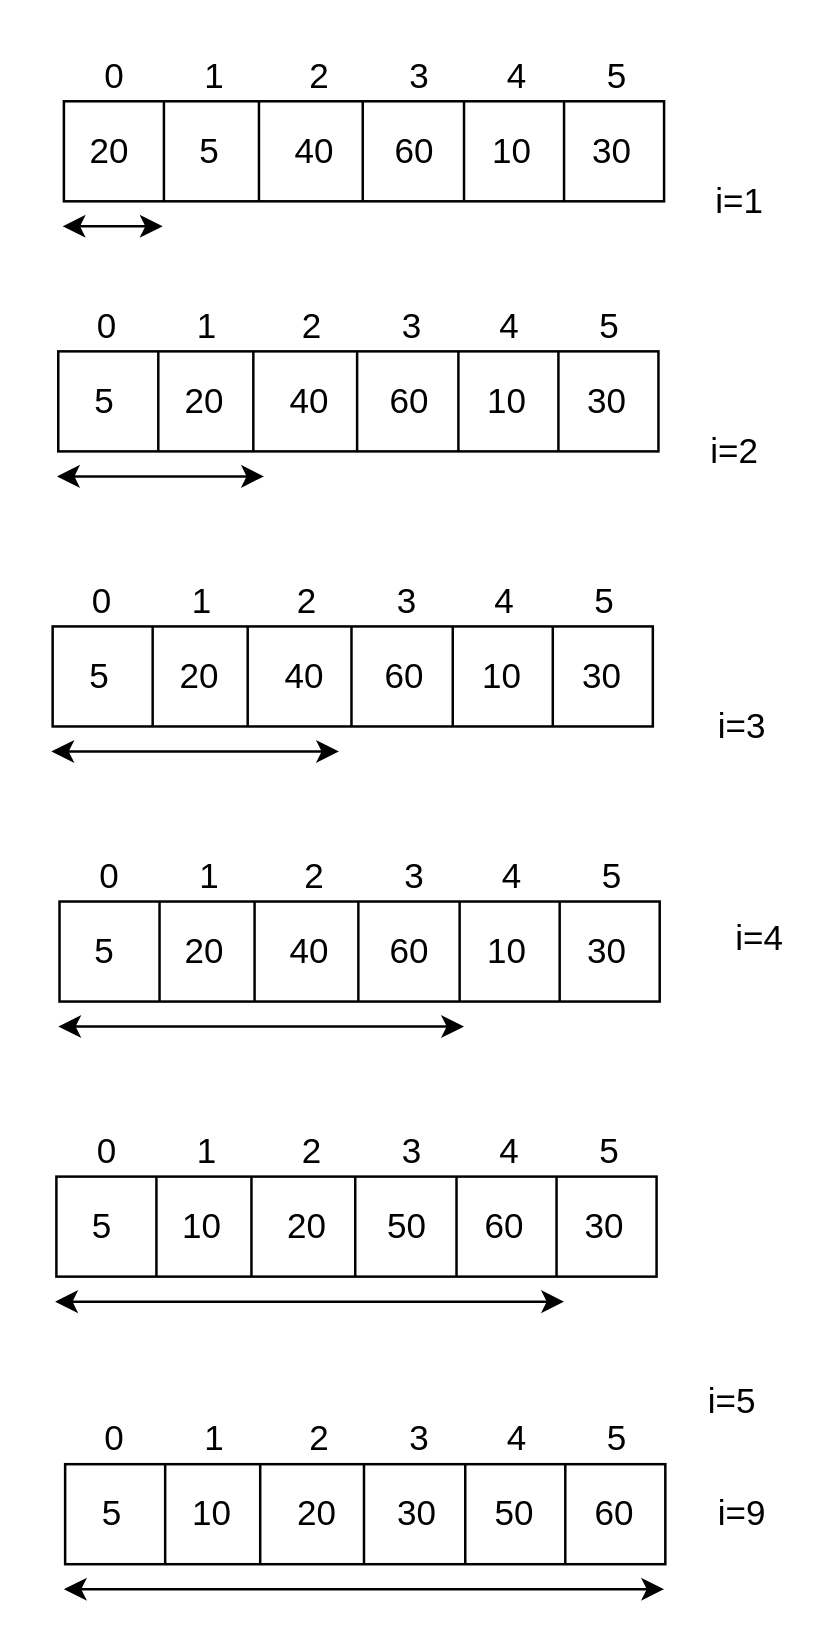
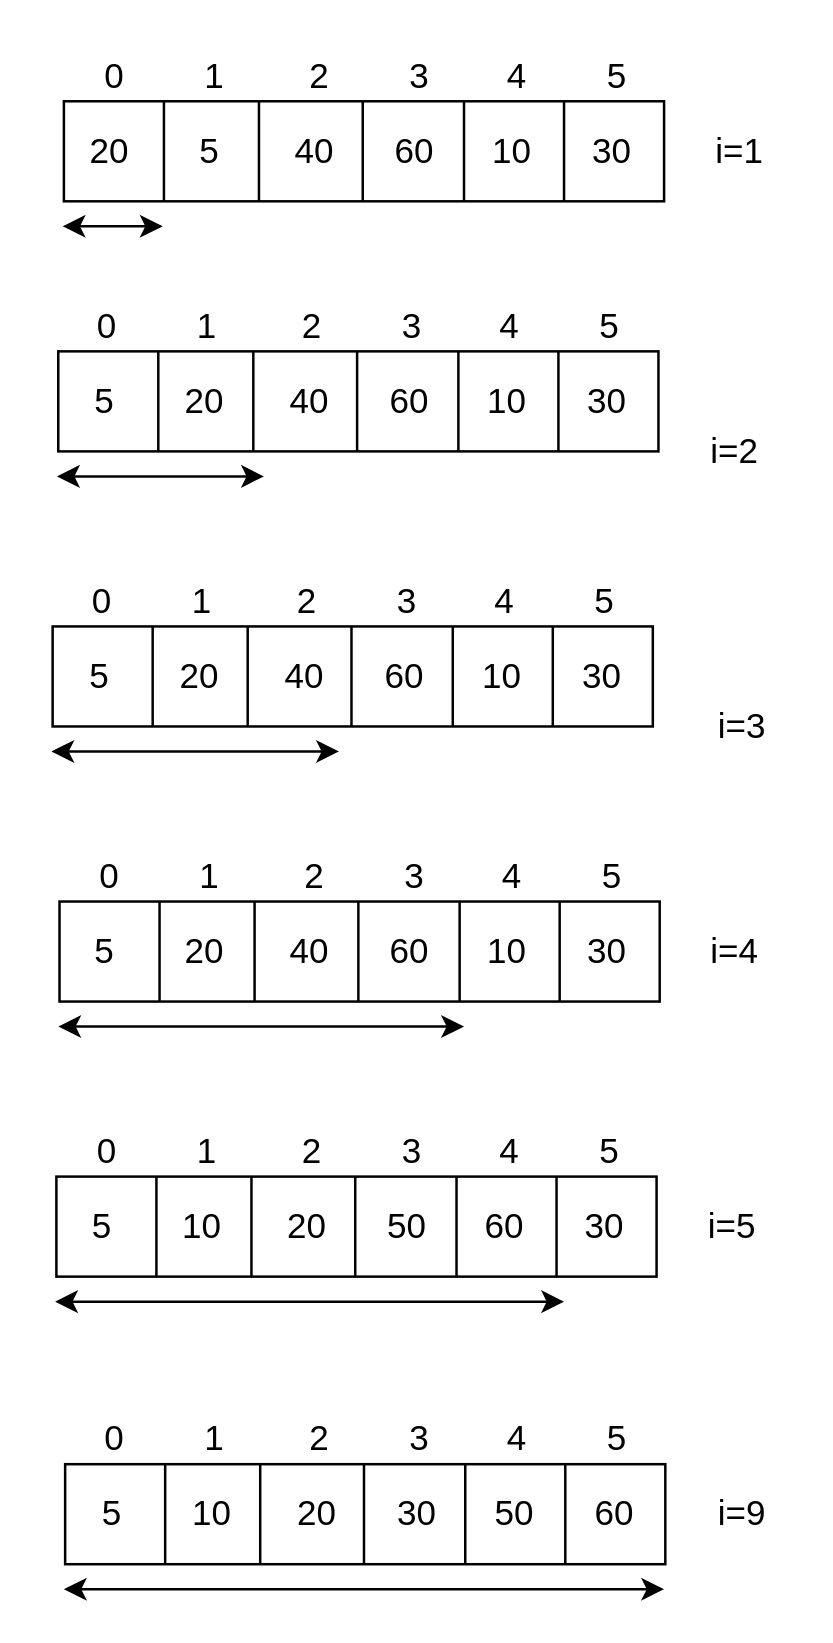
- <mxCell id="20" value="&lt;font style=&quot;font-size: 14px&quot;&gt;i=1&lt;/font&gt;" style="text;html=1;align=center;verticalAlign=middle;resizable=0;points=[];autosize=1;strokeColor=none;" vertex="1" parent="1"><mxGeometry x="280" y="70" width="30" height="20" as="geometry" /></mxCell>
+ <mxCell id="20" value="&lt;font style=&quot;font-size: 14px&quot;&gt;i=1&lt;/font&gt;" style="text;html=1;align=center;verticalAlign=middle;resizable=0;points=[];autosize=1;strokeColor=none;" vertex="1" parent="1"><mxGeometry x="280" y="50" width="30" height="20" as="geometry" /></mxCell>
- <mxCell id="80" value="&lt;font style=&quot;font-size: 14px&quot;&gt;i=4&lt;/font&gt;" style="text;html=1;align=center;verticalAlign=middle;resizable=0;points=[];autosize=1;strokeColor=none;" vertex="1" parent="1"><mxGeometry x="288.25" y="365" width="30" height="20" as="geometry" /></mxCell>
+ <mxCell id="80" value="&lt;font style=&quot;font-size: 14px&quot;&gt;i=4&lt;/font&gt;" style="text;html=1;align=center;verticalAlign=middle;resizable=0;points=[];autosize=1;strokeColor=none;" vertex="1" parent="1"><mxGeometry x="278.25" y="370" width="30" height="20" as="geometry" /></mxCell>
- <mxCell id="100" value="&lt;font style=&quot;font-size: 14px&quot;&gt;i=5&lt;/font&gt;" style="text;html=1;align=center;verticalAlign=middle;resizable=0;points=[];autosize=1;strokeColor=none;" vertex="1" parent="1"><mxGeometry x="277" y="550" width="30" height="20" as="geometry" /></mxCell>
+ <mxCell id="100" value="&lt;font style=&quot;font-size: 14px&quot;&gt;i=5&lt;/font&gt;" style="text;html=1;align=center;verticalAlign=middle;resizable=0;points=[];autosize=1;strokeColor=none;" vertex="1" parent="1"><mxGeometry x="277" y="480" width="30" height="20" as="geometry" /></mxCell>
